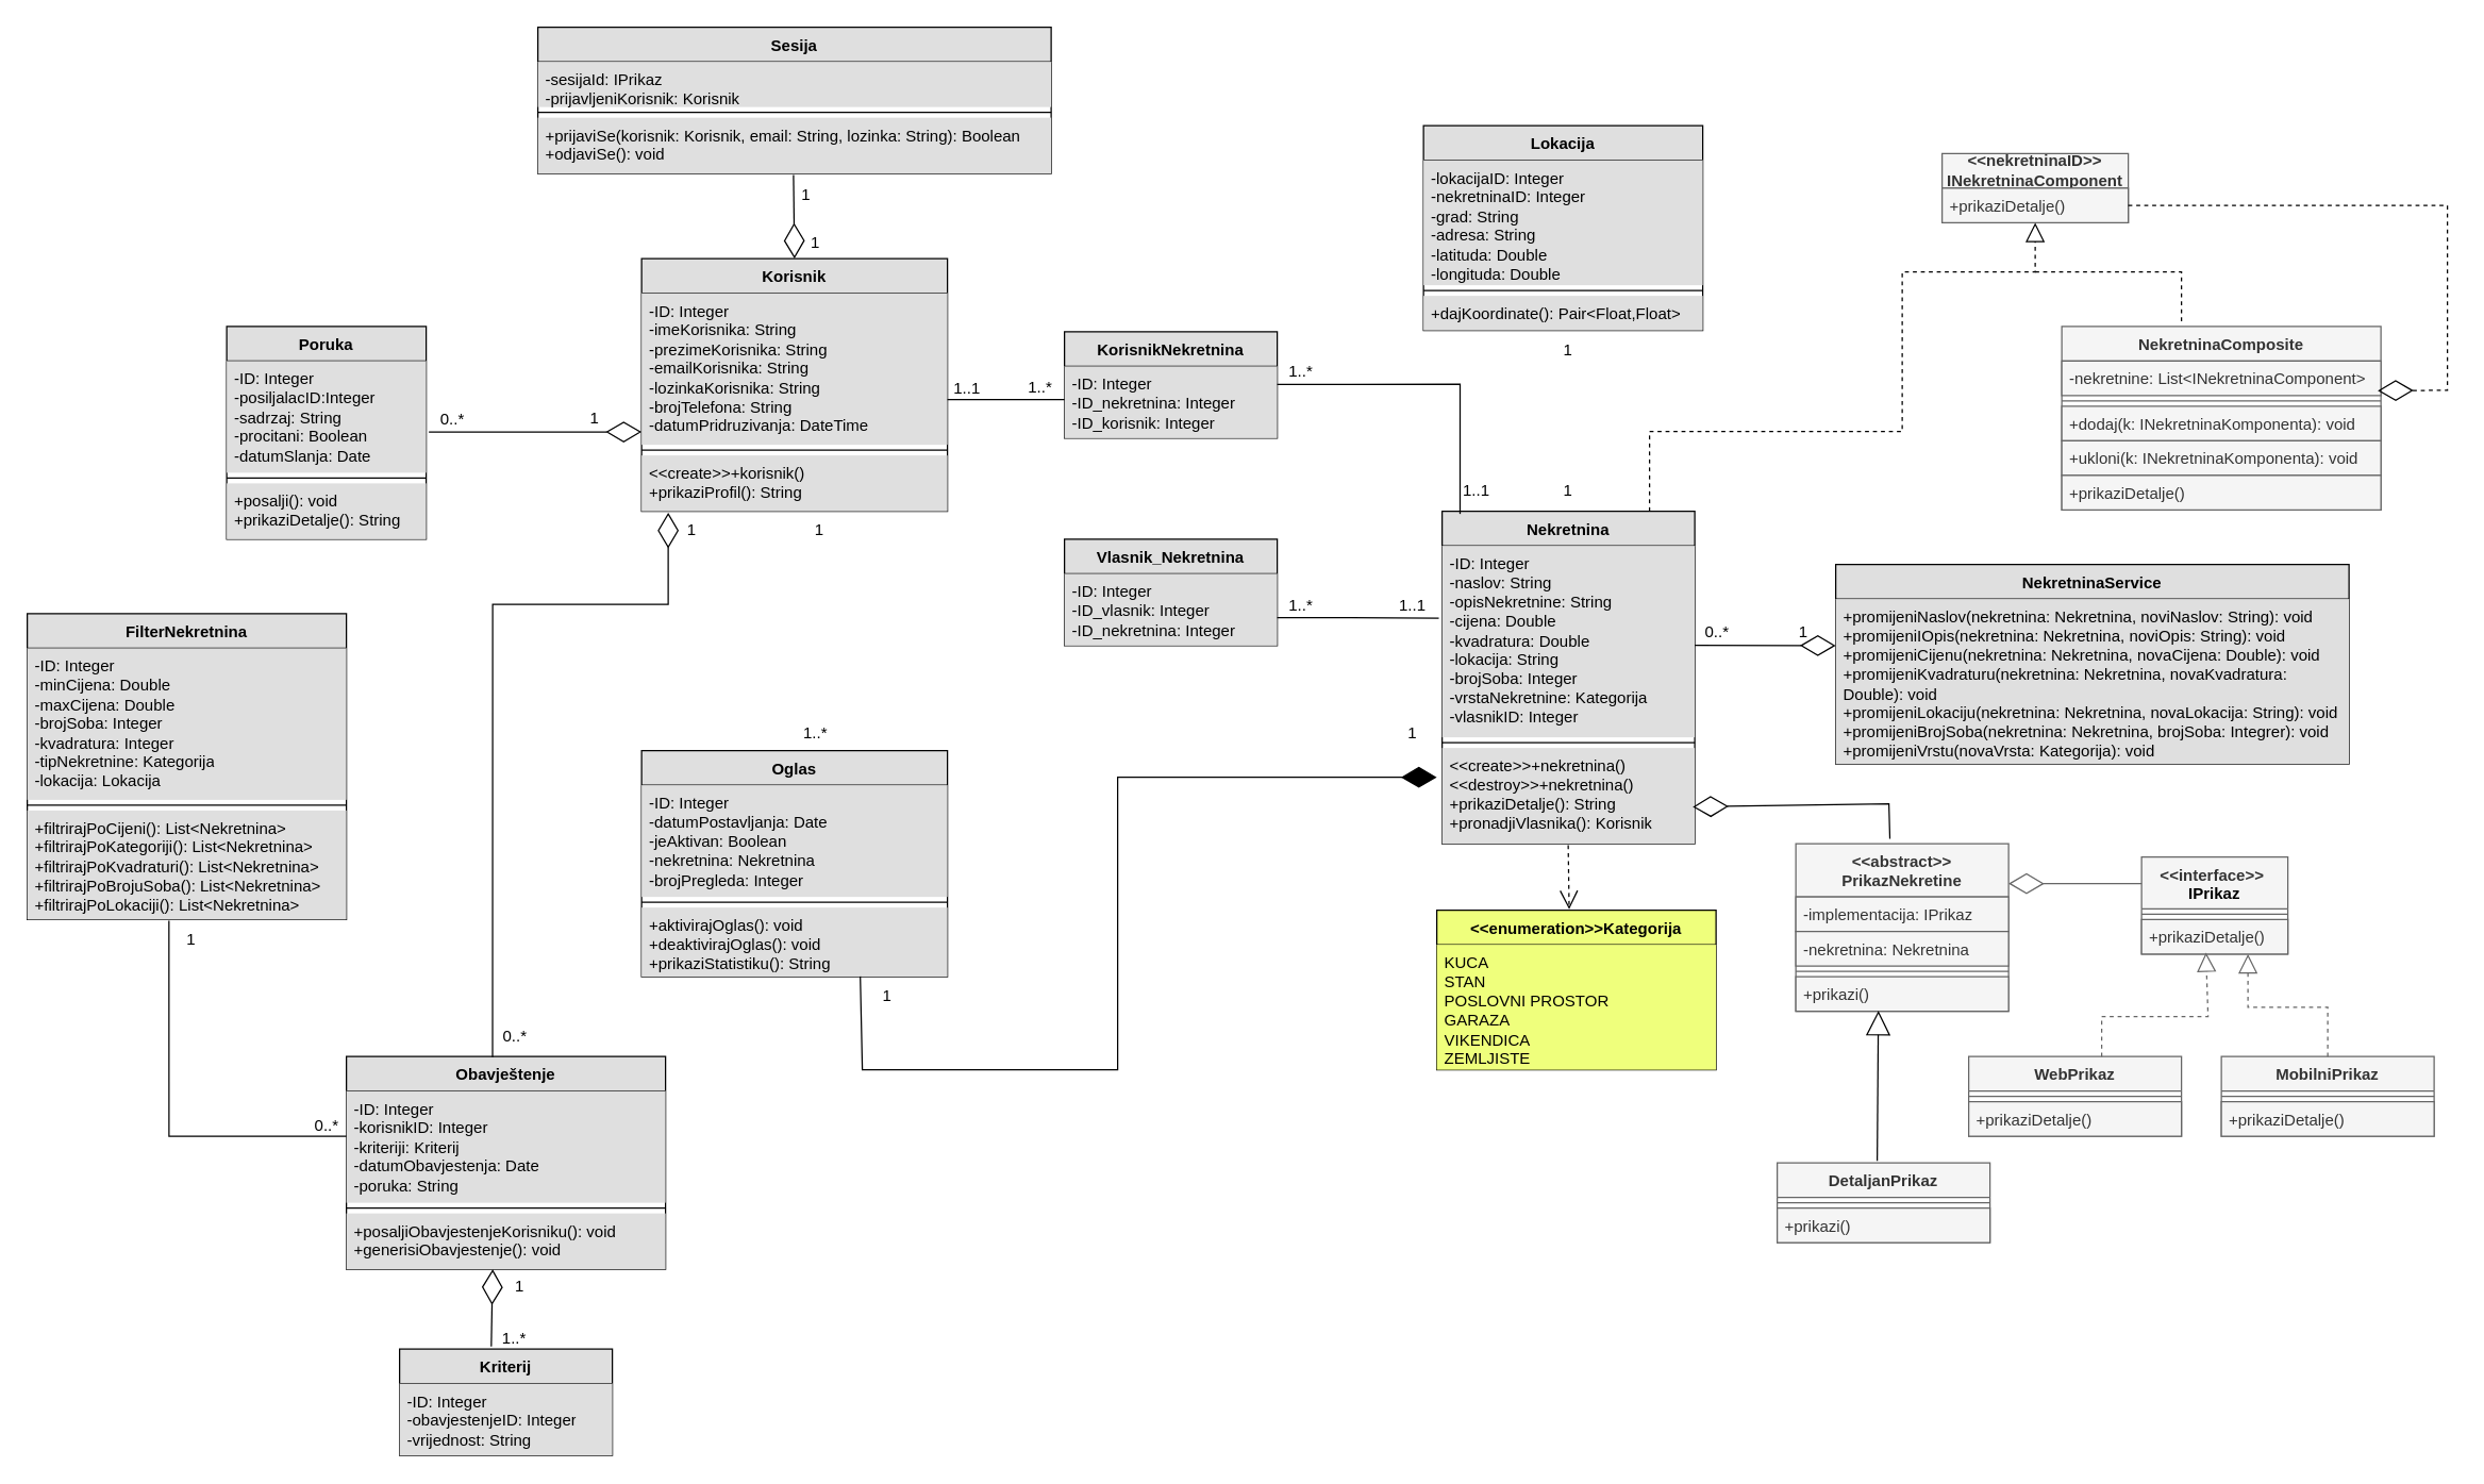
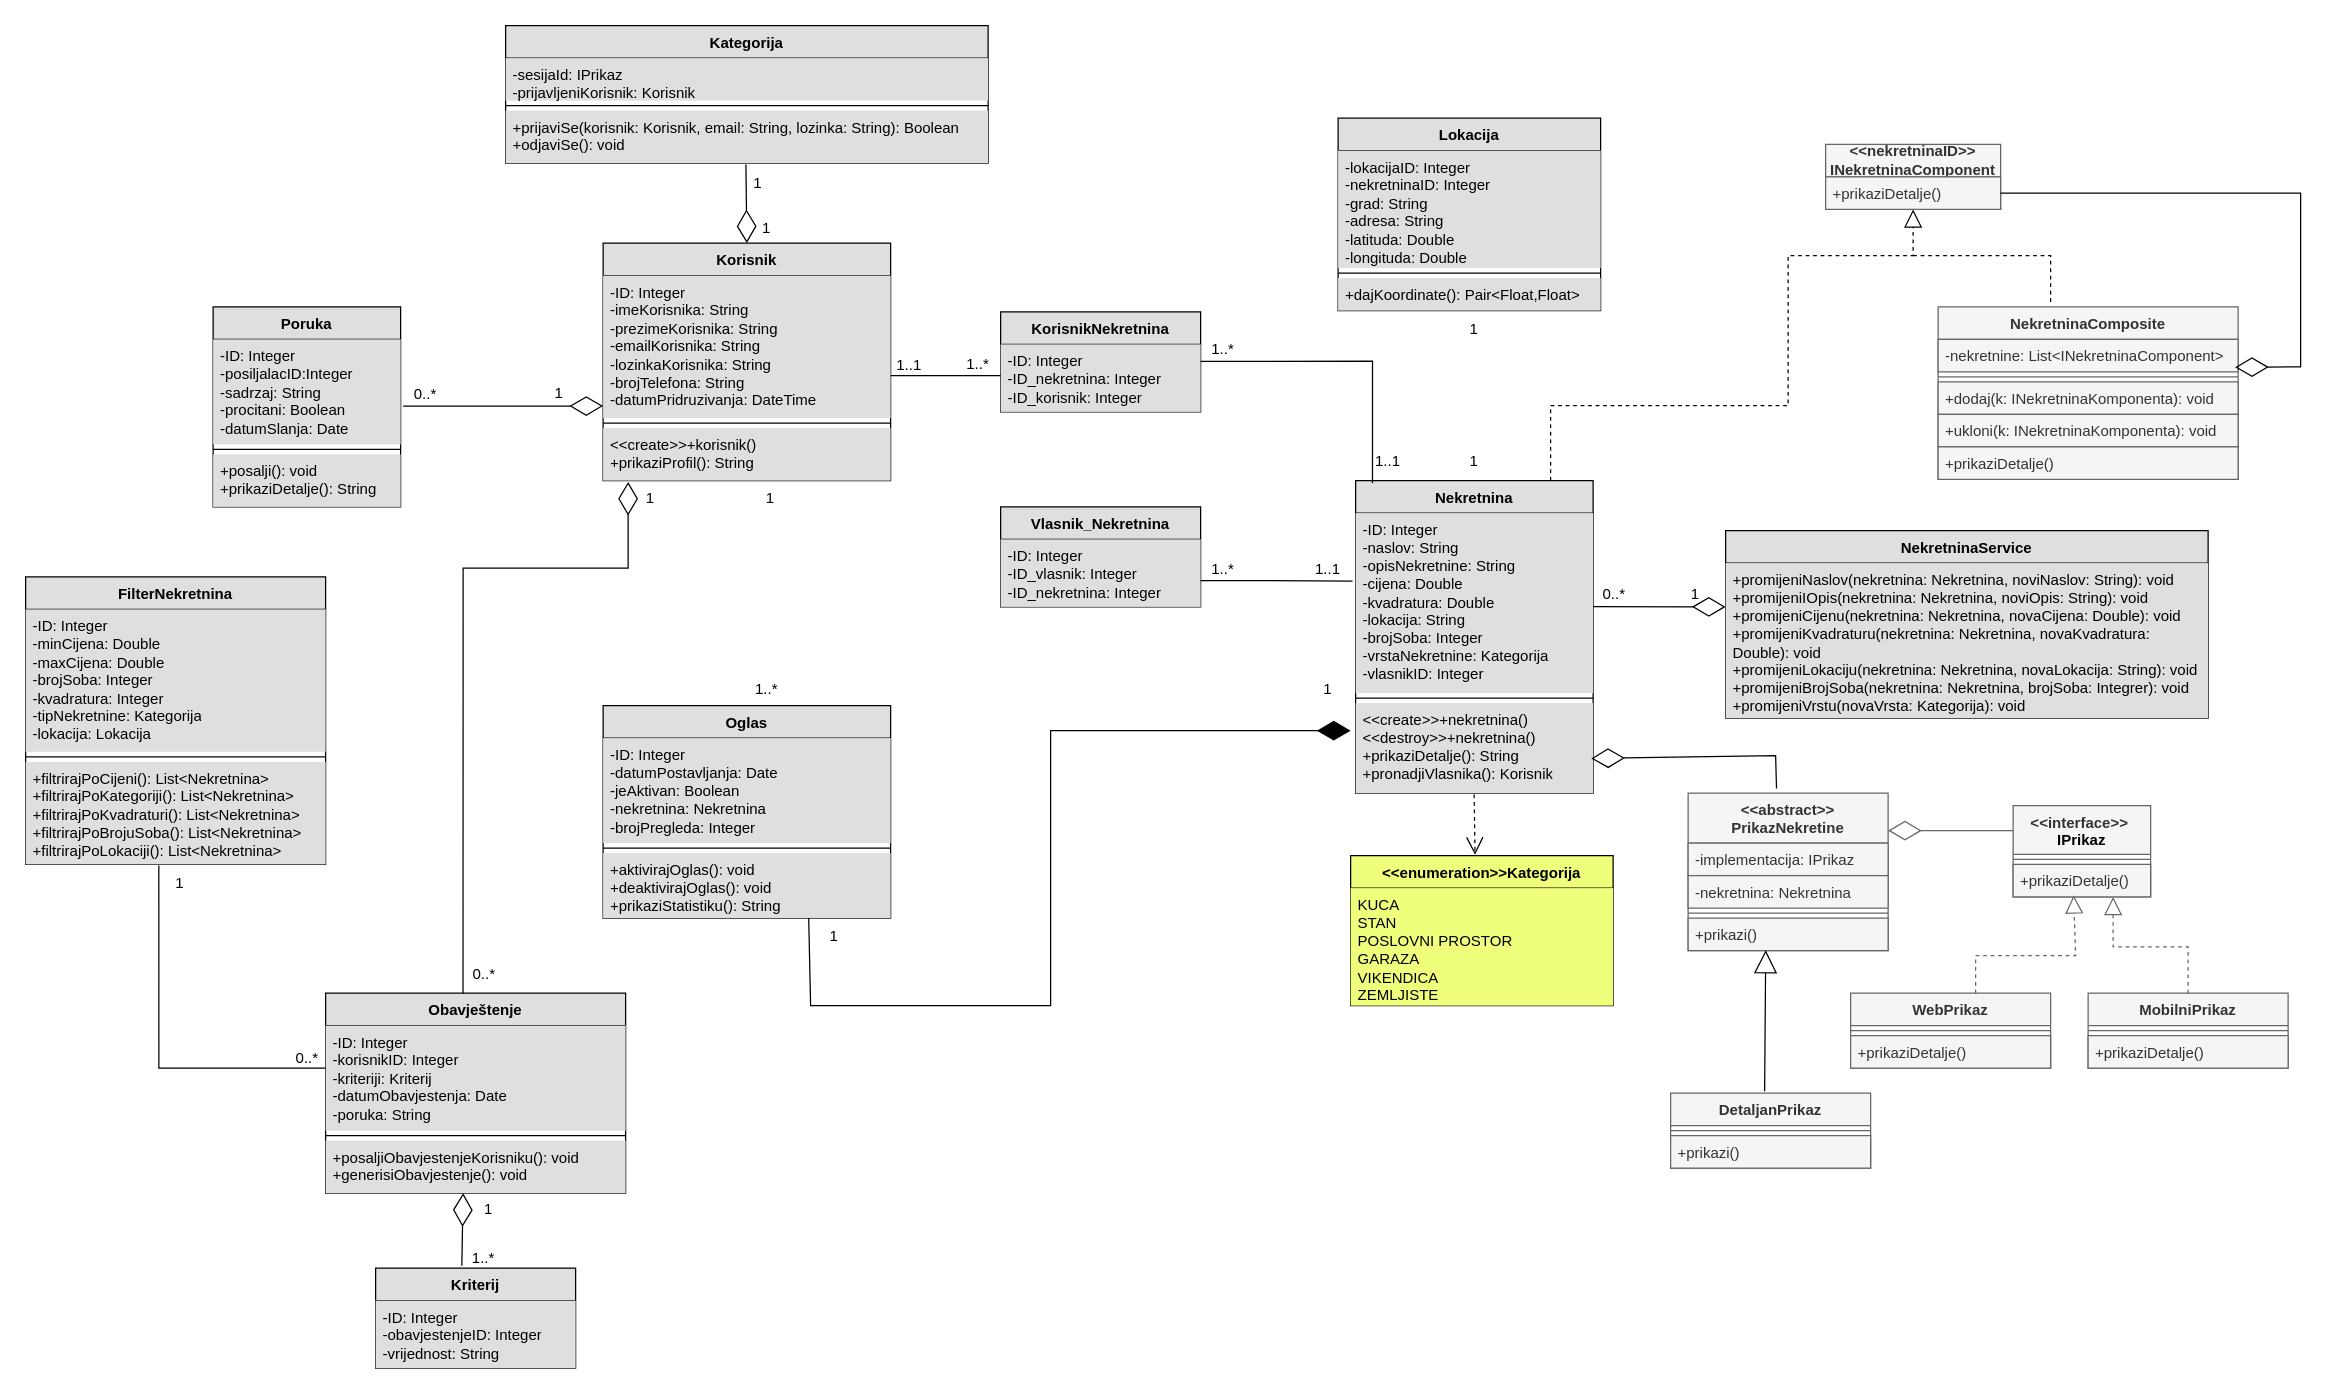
- <mxCell id="2" value="Sesija" style="swimlane;fontStyle=1;align=center;verticalAlign=top;childLayout=stackLayout;horizontal=1;startSize=26;horizontalStack=0;resizeParent=1;resizeParentMax=0;resizeLast=0;collapsible=1;marginBottom=0;whiteSpace=wrap;html=1;fillColor=#DFDFDF;" parent="1" vertex="1"><mxGeometry x="404" y="20" width="386" height="110" as="geometry" /></mxCell>
+ <mxCell id="2" value="Kategorija" style="swimlane;fontStyle=1;align=center;verticalAlign=top;childLayout=stackLayout;horizontal=1;startSize=26;horizontalStack=0;resizeParent=1;resizeParentMax=0;resizeLast=0;collapsible=1;marginBottom=0;whiteSpace=wrap;html=1;fillColor=#DFDFDF;" parent="1" vertex="1"><mxGeometry x="404" y="20" width="386" height="110" as="geometry" /></mxCell>
- <mxCell id="90" value="" style="endArrow=diamondThin;endFill=0;endSize=24;html=1;rounded=0;entryX=0.99;entryY=0.859;entryDx=0;entryDy=0;entryPerimeter=0;exitX=1;exitY=0.75;exitDx=0;exitDy=0;dashed=1;" parent="1" source="80" target="84" edge="1"><mxGeometry width="160" relative="1" as="geometry"><mxPoint x="1710" y="104.67" as="sourcePoint" /><mxPoint x="1800" y="294" as="targetPoint" /><Array as="points"><mxPoint x="1840" y="154" /><mxPoint x="1840" y="293" /></Array></mxGeometry></mxCell>
+ <mxCell id="90" value="" style="endArrow=diamondThin;endFill=0;endSize=24;html=1;rounded=0;entryX=0.99;entryY=0.859;entryDx=0;entryDy=0;entryPerimeter=0;exitX=1;exitY=0.75;exitDx=0;exitDy=0;" parent="1" source="80" target="84" edge="1"><mxGeometry width="160" relative="1" as="geometry"><mxPoint x="1710" y="104.67" as="sourcePoint" /><mxPoint x="1800" y="294" as="targetPoint" /><Array as="points"><mxPoint x="1840" y="154" /><mxPoint x="1840" y="293" /></Array></mxGeometry></mxCell>
